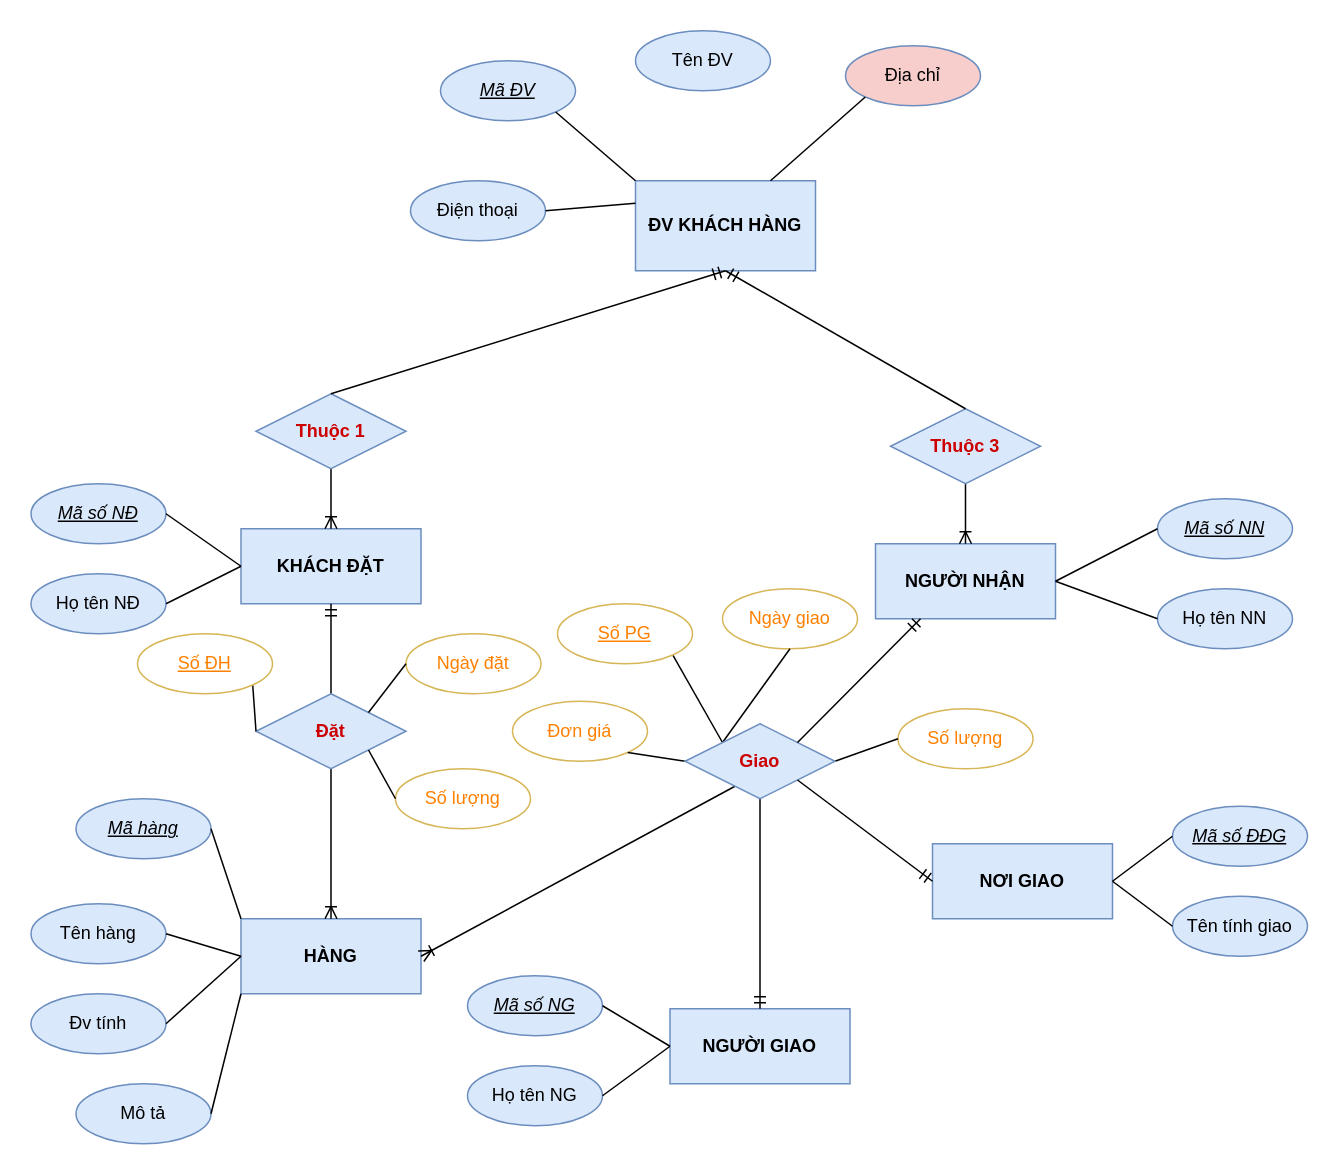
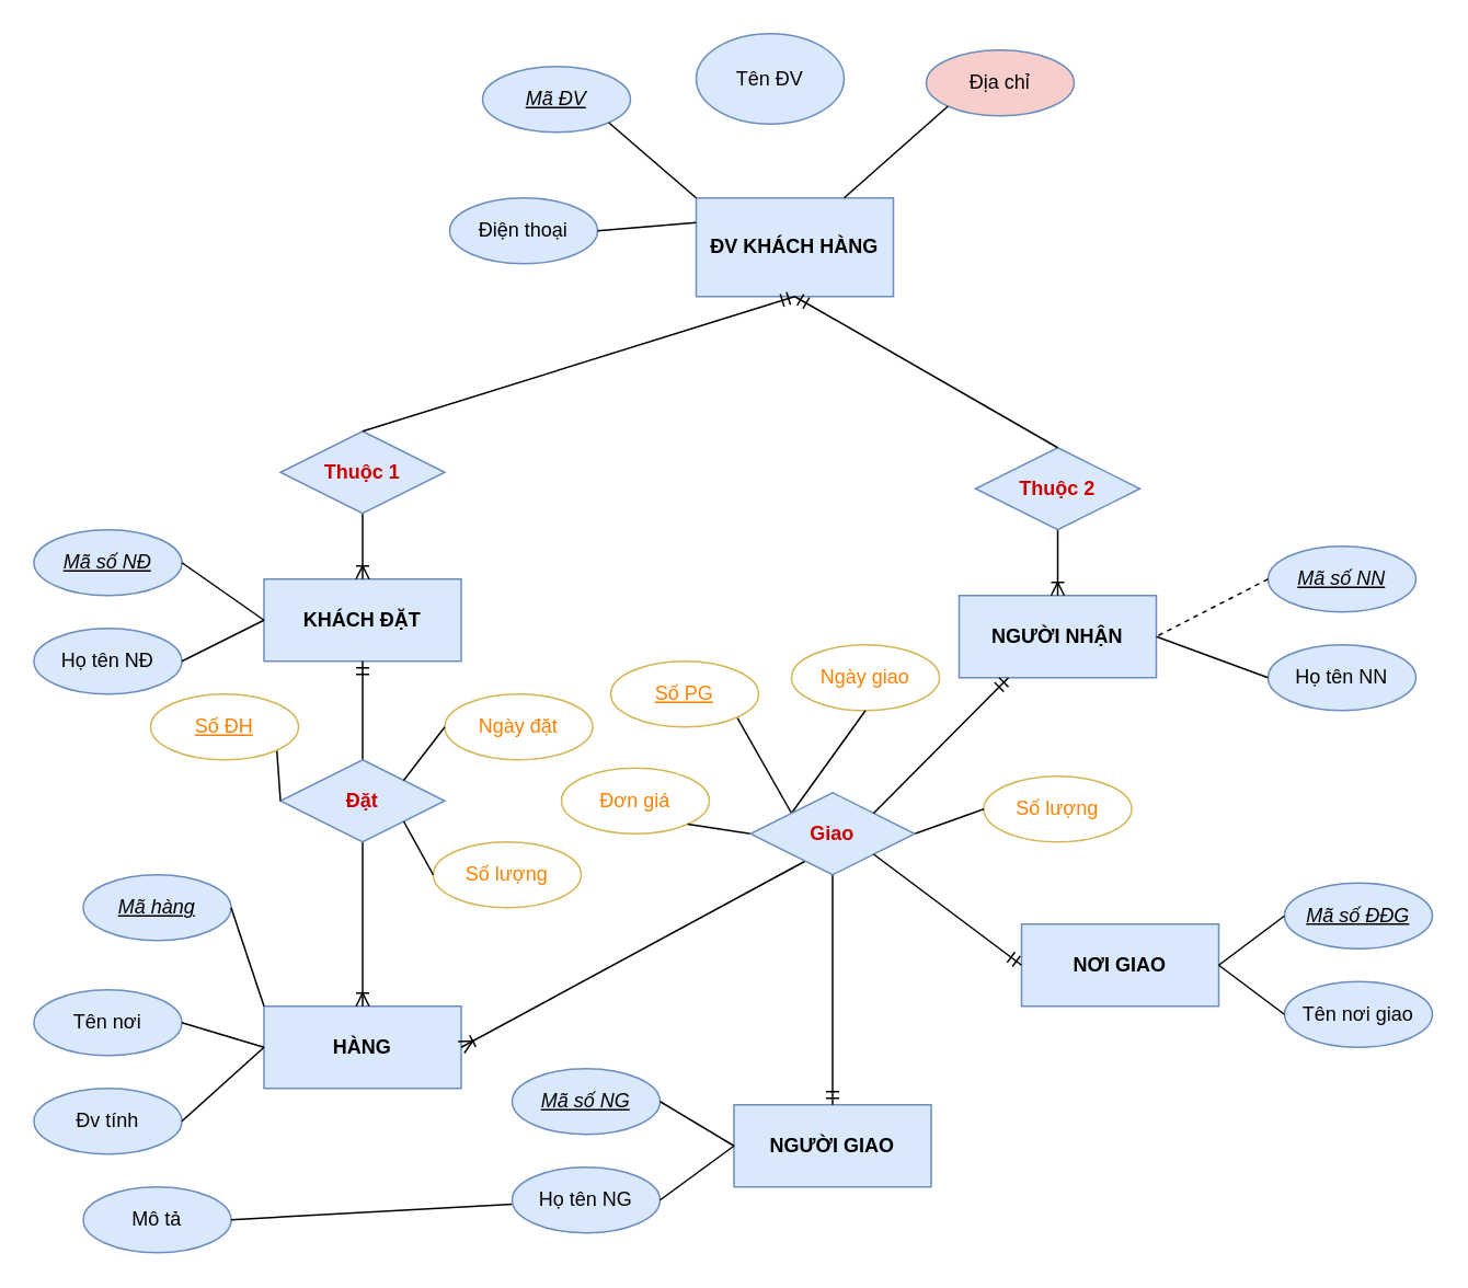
- <mxCell id="4" value="Tên ĐV" style="ellipse;whiteSpace=wrap;html=1;fillColor=#dae8fc;strokeColor=#6c8ebf;" vertex="1" parent="1"><mxGeometry x="423" y="20" width="90" height="40" as="geometry" /></mxCell>
+ <mxCell id="4" value="Tên ĐV" style="ellipse;whiteSpace=wrap;html=1;fillColor=#dae8fc;strokeColor=#6c8ebf;" vertex="1" parent="1"><mxGeometry x="423" y="20" width="90" height="55" as="geometry" /></mxCell>
- <mxCell id="49" value="Thuộc 3" style="rhombus;whiteSpace=wrap;html=1;fillColor=#dae8fc;strokeColor=#6c8ebf;fontColor=#CC0000;fontStyle=1" vertex="1" parent="1"><mxGeometry x="593" y="272" width="100" height="50" as="geometry" /></mxCell>
+ <mxCell id="49" value="Thuộc 2" style="rhombus;whiteSpace=wrap;html=1;fillColor=#dae8fc;strokeColor=#6c8ebf;fontColor=#CC0000;fontStyle=1" vertex="1" parent="1"><mxGeometry x="593" y="272" width="100" height="50" as="geometry" /></mxCell>
- <mxCell id="39" value="" style="endArrow=none;html=1;rounded=0;entryX=1;entryY=0.5;entryDx=0;entryDy=0;exitX=0;exitY=0.5;exitDx=0;exitDy=0;" edge="1" parent="1" source="37" target="35"><mxGeometry width="50" height="50" relative="1" as="geometry"><mxPoint x="539.82" y="136.142" as="sourcePoint" /><mxPoint x="593" y="182" as="targetPoint" /></mxGeometry></mxCell>
+ <mxCell id="39" value="" style="endArrow=none;html=1;rounded=0;entryX=1;entryY=0.5;entryDx=0;entryDy=0;exitX=0;exitY=0.5;exitDx=0;exitDy=0;dashed=1;" edge="1" parent="1" source="37" target="35"><mxGeometry width="50" height="50" relative="1" as="geometry"><mxPoint x="539.82" y="136.142" as="sourcePoint" /><mxPoint x="593" y="182" as="targetPoint" /></mxGeometry></mxCell>
- <mxCell id="62" value="Tên tính giao" style="ellipse;whiteSpace=wrap;html=1;fillColor=#dae8fc;strokeColor=#6c8ebf;" vertex="1" parent="1"><mxGeometry x="781" y="597" width="90" height="40" as="geometry" /></mxCell>
+ <mxCell id="62" value="Tên nơi giao" style="ellipse;whiteSpace=wrap;html=1;fillColor=#dae8fc;strokeColor=#6c8ebf;" vertex="1" parent="1"><mxGeometry x="781" y="597" width="90" height="40" as="geometry" /></mxCell>
- <mxCell id="18" value="Tên hàng" style="ellipse;whiteSpace=wrap;html=1;fillColor=#dae8fc;strokeColor=#6c8ebf;" vertex="1" parent="1"><mxGeometry x="20" y="602" width="90" height="40" as="geometry" /></mxCell>
+ <mxCell id="18" value="Tên nơi" style="ellipse;whiteSpace=wrap;html=1;fillColor=#dae8fc;strokeColor=#6c8ebf;" vertex="1" parent="1"><mxGeometry x="20" y="602" width="90" height="40" as="geometry" /></mxCell>
- <mxCell id="24" value="" style="endArrow=none;html=1;rounded=0;entryX=0;entryY=1;entryDx=0;entryDy=0;exitX=1;exitY=0.5;exitDx=0;exitDy=0;" edge="1" parent="1" source="20" target="16"><mxGeometry width="50" height="50" relative="1" as="geometry"><mxPoint x="170" y="582" as="sourcePoint" /><mxPoint x="190" y="642" as="targetPoint" /></mxGeometry></mxCell>
+ <mxCell id="24" value="" style="endArrow=none;html=1;rounded=0;exitX=1;exitY=0.5;exitDx=0;exitDy=0;" edge="1" parent="1" source="20" target="43"><mxGeometry width="50" height="50" relative="1" as="geometry"><mxPoint x="170" y="582" as="sourcePoint" /><mxPoint x="190" y="642" as="targetPoint" /></mxGeometry></mxCell>
